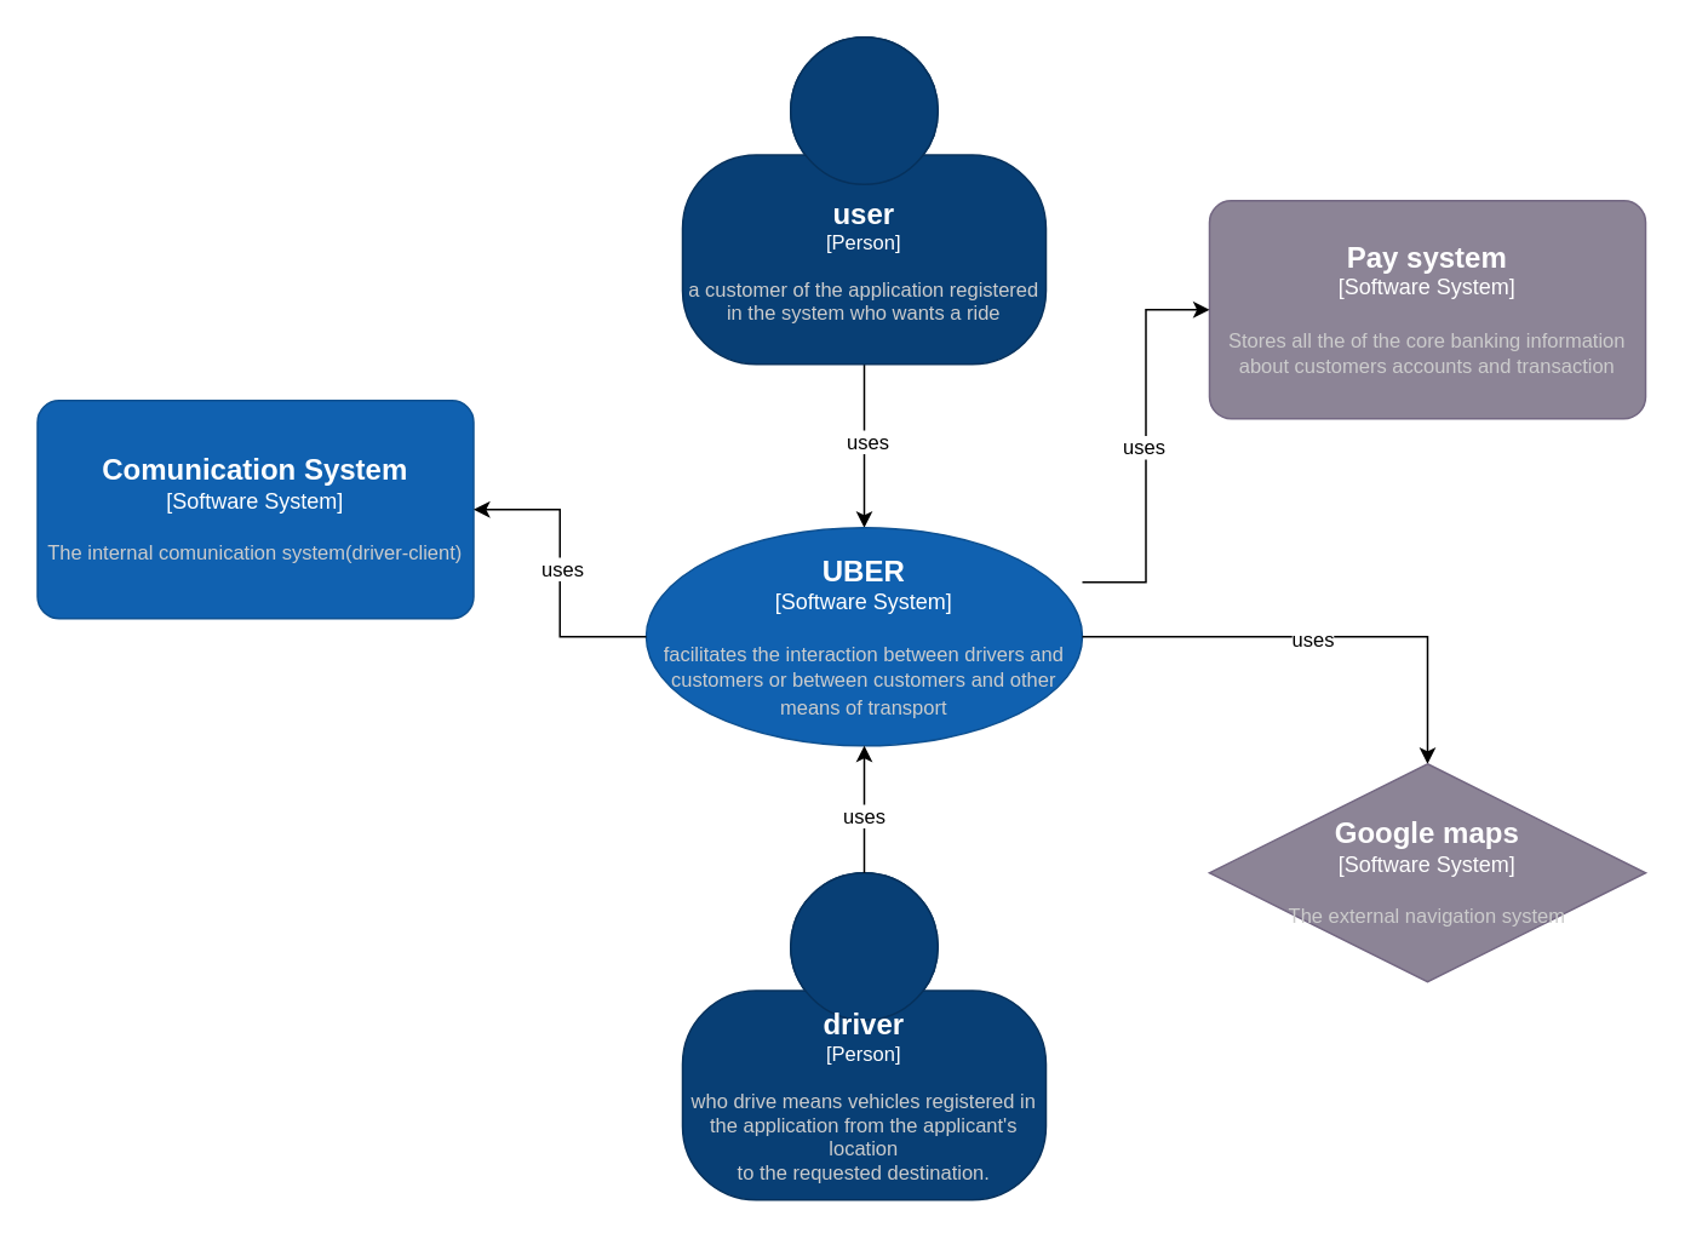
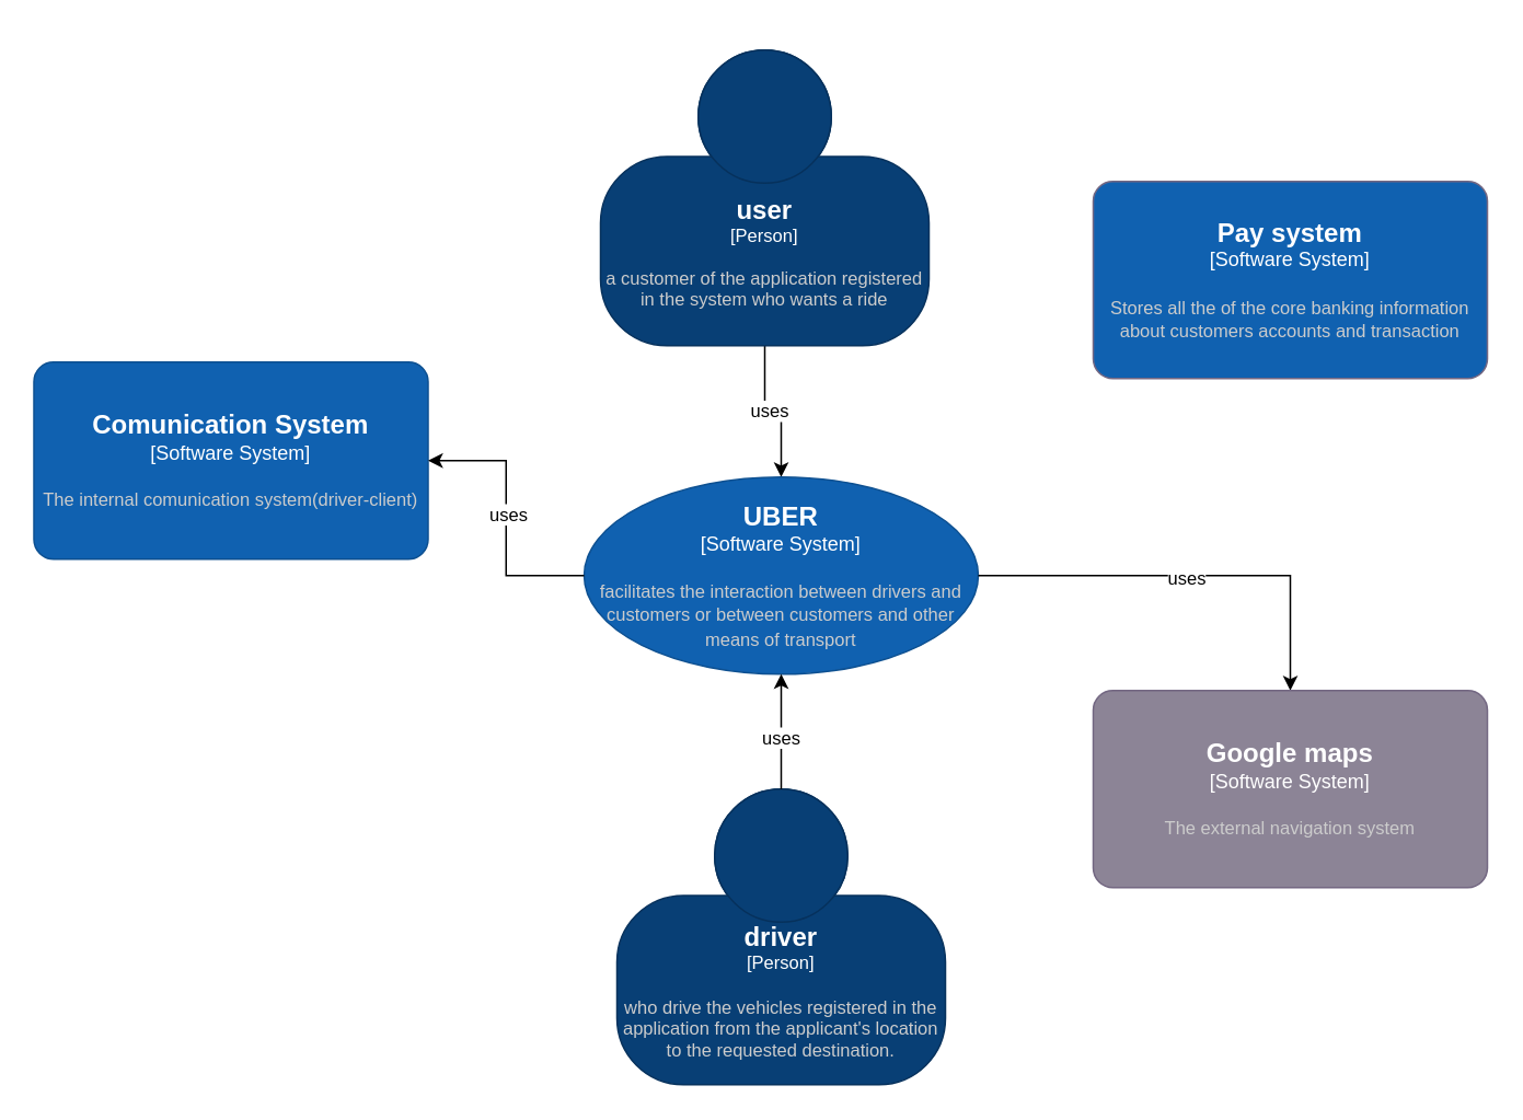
- <mxCell id="4" value="&lt;font style=&quot;font-size: 16px&quot;&gt;&lt;b&gt;user&lt;/b&gt;&lt;/font&gt;&lt;div&gt;[Person]&lt;/div&gt;&lt;br&gt;&lt;div&gt;&lt;font style=&quot;font-size: 11px&quot;&gt;&lt;font color=&quot;#cccccc&quot;&gt;a customer of the application registered in the system who wants a ride&lt;/font&gt;&lt;/div&gt;" style="html=1;fontSize=11;dashed=0;whiteSpace=wrap;fillColor=#083F75;strokeColor=#06315C;fontColor=#ffffff;shape=mxgraph.c4.person2;align=center;metaEdit=1;points=[[0.5,0,0],[1,0.5,0],[1,0.75,0],[0.75,1,0],[0.5,1,0],[0.25,1,0],[0,0.75,0],[0,0.5,0]];resizable=0;" parent="1" vertex="1"><mxGeometry x="375" y="20" width="200" height="180" as="geometry" /></mxCell>
+ <mxCell id="4" value="&lt;font style=&quot;font-size: 16px&quot;&gt;&lt;b&gt;user&lt;/b&gt;&lt;/font&gt;&lt;div&gt;[Person]&lt;/div&gt;&lt;br&gt;&lt;div&gt;&lt;font style=&quot;font-size: 11px&quot;&gt;&lt;font color=&quot;#cccccc&quot;&gt;a customer of the application registered in the system who wants a ride&lt;/font&gt;&lt;/div&gt;" style="html=1;fontSize=11;dashed=0;whiteSpace=wrap;fillColor=#083F75;strokeColor=#06315C;fontColor=#ffffff;shape=mxgraph.c4.person2;align=center;metaEdit=1;points=[[0.5,0,0],[1,0.5,0],[1,0.75,0],[0.75,1,0],[0.5,1,0],[0.25,1,0],[0,0.75,0],[0,0.5,0]];resizable=0;" parent="1" vertex="1"><mxGeometry x="365" y="30" width="200" height="180" as="geometry" /></mxCell>
- <mxCell id="9" value="&lt;font style=&quot;font-size: 16px&quot;&gt;&lt;b&gt;Pay system&#10;&lt;/b&gt;&lt;/font&gt;&lt;div&gt;[Software System]&lt;/div&gt;&lt;br&gt;&lt;div&gt;&lt;font style=&quot;font-size: 11px&quot;&gt;&lt;font color=&quot;#cccccc&quot;&gt;Stores all the of the core banking information about customers accounts and transaction&lt;/font&gt;&lt;/div&gt;" style="rounded=1;whiteSpace=wrap;html=1;labelBackgroundColor=none;fillColor=#8C8496;fontColor=#ffffff;align=center;arcSize=10;strokeColor=#736782;metaEdit=1;resizable=0;points=[[0.25,0,0],[0.5,0,0],[0.75,0,0],[1,0.25,0],[1,0.5,0],[1,0.75,0],[0.75,1,0],[0.5,1,0],[0.25,1,0],[0,0.75,0],[0,0.5,0],[0,0.25,0]];" parent="1" vertex="1"><mxGeometry x="665" y="110" width="240" height="120" as="geometry" /></mxCell>
+ <mxCell id="9" value="&lt;font style=&quot;font-size: 16px&quot;&gt;&lt;b&gt;Pay system&#10;&lt;/b&gt;&lt;/font&gt;&lt;div&gt;[Software System]&lt;/div&gt;&lt;br&gt;&lt;div&gt;&lt;font style=&quot;font-size: 11px&quot;&gt;&lt;font color=&quot;#cccccc&quot;&gt;Stores all the of the core banking information about customers accounts and transaction&lt;/font&gt;&lt;/div&gt;" style="rounded=1;whiteSpace=wrap;html=1;labelBackgroundColor=none;fillColor=#1061b0;fontColor=#ffffff;align=center;arcSize=10;strokeColor=#736782;metaEdit=1;resizable=0;points=[[0.25,0,0],[0.5,0,0],[0.75,0,0],[1,0.25,0],[1,0.5,0],[1,0.75,0],[0.75,1,0],[0.5,1,0],[0.25,1,0],[0,0.75,0],[0,0.5,0],[0,0.25,0]];" parent="1" vertex="1"><mxGeometry x="665" y="110" width="240" height="120" as="geometry" /></mxCell>
- <mxCell id="14" style="edgeStyle=orthogonalEdgeStyle;rounded=0;orthogonalLoop=1;jettySize=auto;html=1;exitX=1;exitY=0.25;exitDx=0;exitDy=0;exitPerimeter=0;entryX=0;entryY=0.5;entryDx=0;entryDy=0;entryPerimeter=0;" parent="1" source="6" target="9" edge="1"><mxGeometry relative="1" as="geometry" /></mxCell>
- <mxCell id="15" value="uses" style="edgeLabel;html=1;align=center;verticalAlign=middle;resizable=0;points=[];" parent="14" vertex="1" connectable="0"><mxGeometry y="2" relative="1" as="geometry"><mxPoint as="offset" /></mxGeometry></mxCell>
- <mxCell id="12" value="&lt;font style=&quot;font-size: 16px&quot;&gt;&lt;b&gt;Google maps&lt;/b&gt;&lt;/font&gt;&lt;div&gt;[Software System]&lt;/div&gt;&lt;br&gt;&lt;div&gt;&lt;font style=&quot;font-size: 11px&quot;&gt;&lt;font color=&quot;#cccccc&quot;&gt;The external navigation system &lt;/font&gt;&lt;/div&gt;" style="rhombus;whiteSpace=wrap;html=1;labelBackgroundColor=none;fillColor=#8C8496;fontColor=#ffffff;align=center;arcSize=10;strokeColor=#736782;metaEdit=1;resizable=0;points=[[0.25,0,0],[0.5,0,0],[0.75,0,0],[1,0.25,0],[1,0.5,0],[1,0.75,0],[0.75,1,0],[0.5,1,0],[0.25,1,0],[0,0.75,0],[0,0.5,0],[0,0.25,0]];" parent="1" vertex="1"><mxGeometry x="665" y="420" width="240" height="120" as="geometry" /></mxCell>
+ <mxCell id="12" value="&lt;font style=&quot;font-size: 16px&quot;&gt;&lt;b&gt;Google maps&lt;/b&gt;&lt;/font&gt;&lt;div&gt;[Software System]&lt;/div&gt;&lt;br&gt;&lt;div&gt;&lt;font style=&quot;font-size: 11px&quot;&gt;&lt;font color=&quot;#cccccc&quot;&gt;The external navigation system &lt;/font&gt;&lt;/div&gt;" style="rounded=1;whiteSpace=wrap;html=1;labelBackgroundColor=none;fillColor=#8C8496;fontColor=#ffffff;align=center;arcSize=10;strokeColor=#736782;metaEdit=1;resizable=0;points=[[0.25,0,0],[0.5,0,0],[0.75,0,0],[1,0.25,0],[1,0.5,0],[1,0.75,0],[0.75,1,0],[0.5,1,0],[0.25,1,0],[0,0.75,0],[0,0.5,0],[0,0.25,0]];" parent="1" vertex="1"><mxGeometry x="665" y="420" width="240" height="120" as="geometry" /></mxCell>
- <mxCell id="5" value="&lt;font style=&quot;font-size: 16px&quot;&gt;&lt;b&gt;driver&lt;/b&gt;&lt;/font&gt;&lt;div&gt;[Person]&lt;/div&gt;&lt;br&gt;&lt;div&gt;&lt;font style=&quot;font-size: 11px&quot;&gt;&lt;font color=&quot;#cccccc&quot;&gt;who drive means vehicles registered in the application from the applicant's location&#10;to the requested destination.&lt;/font&gt;&lt;/div&gt;" style="html=1;fontSize=11;dashed=0;whiteSpace=wrap;fillColor=#083F75;strokeColor=#06315C;fontColor=#ffffff;shape=mxgraph.c4.person2;align=center;metaEdit=1;points=[[0.5,0,0],[1,0.5,0],[1,0.75,0],[0.75,1,0],[0.5,1,0],[0.25,1,0],[0,0.75,0],[0,0.5,0]];resizable=0;" parent="1" vertex="1"><mxGeometry x="375" y="480" width="200" height="180" as="geometry" /></mxCell>
+ <mxCell id="5" value="&lt;font style=&quot;font-size: 16px&quot;&gt;&lt;b&gt;driver&lt;/b&gt;&lt;/font&gt;&lt;div&gt;[Person]&lt;/div&gt;&lt;br&gt;&lt;div&gt;&lt;font style=&quot;font-size: 11px&quot;&gt;&lt;font color=&quot;#cccccc&quot;&gt;who drive the vehicles registered in the application from the applicant's location&#10;to the requested destination.&lt;/font&gt;&lt;/div&gt;" style="html=1;fontSize=11;dashed=0;whiteSpace=wrap;fillColor=#083F75;strokeColor=#06315C;fontColor=#ffffff;shape=mxgraph.c4.person2;align=center;metaEdit=1;points=[[0.5,0,0],[1,0.5,0],[1,0.75,0],[0.75,1,0],[0.5,1,0],[0.25,1,0],[0,0.75,0],[0,0.5,0]];resizable=0;" parent="1" vertex="1"><mxGeometry x="375" y="480" width="200" height="180" as="geometry" /></mxCell>
